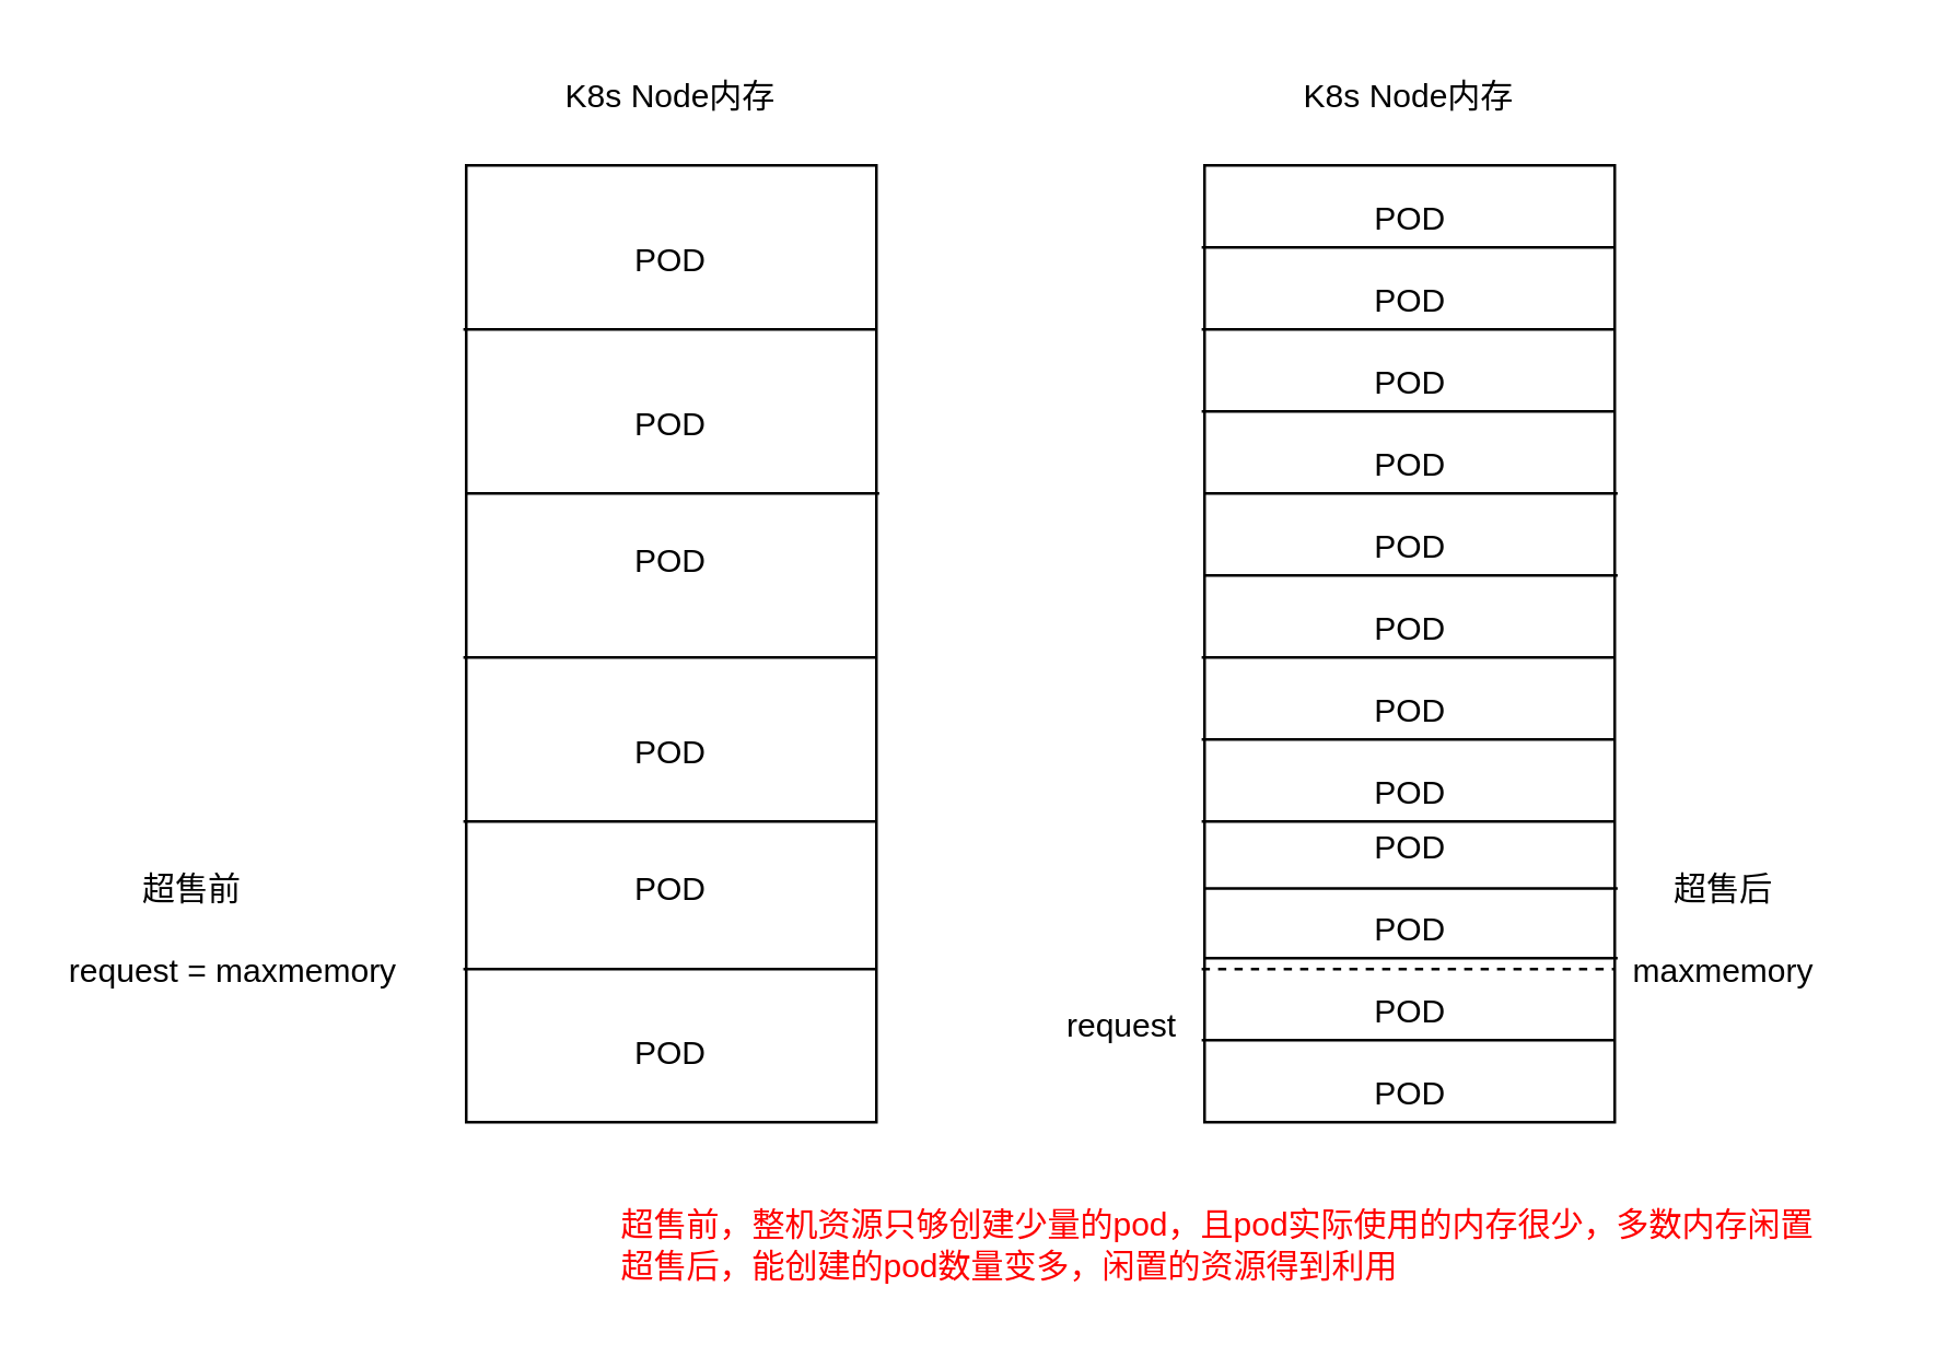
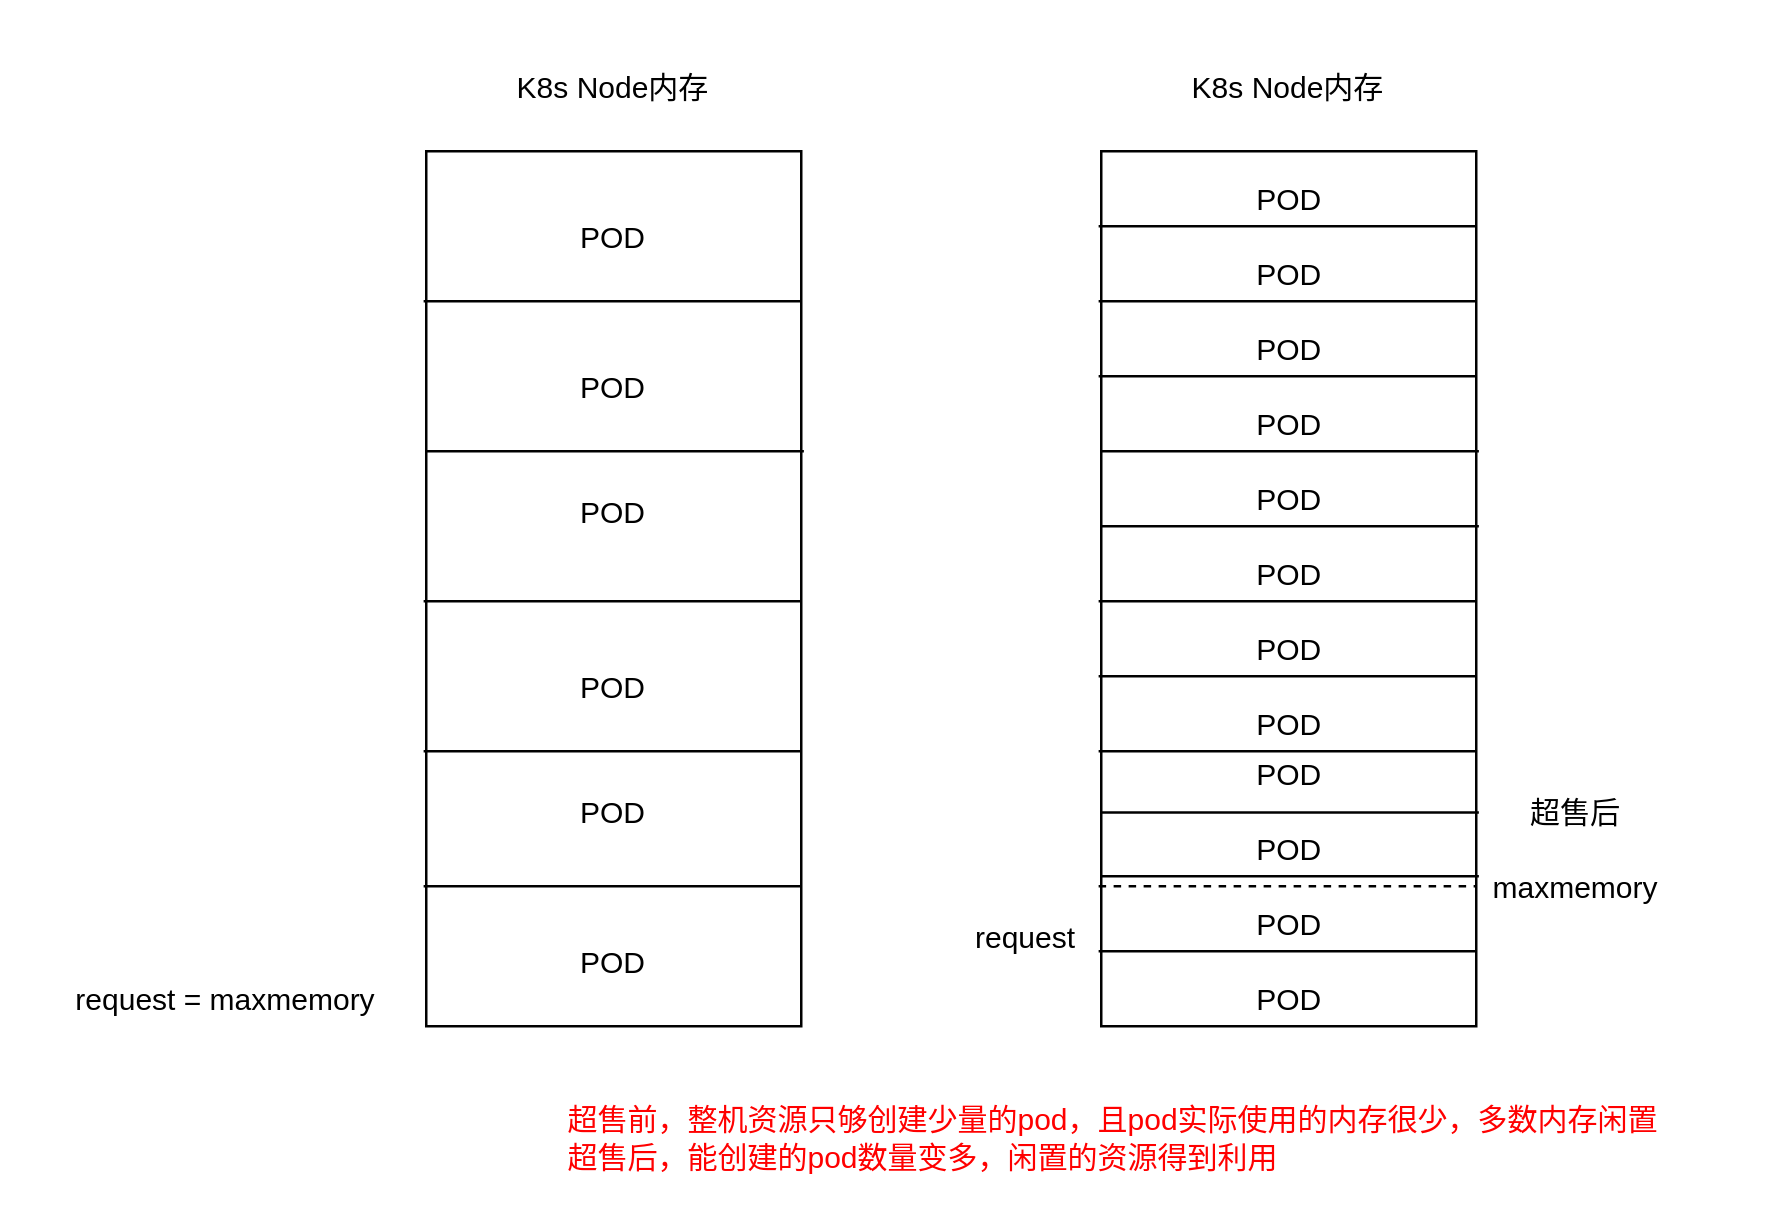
- <mxCell id="44" value="超售前" style="text;html=1;strokeColor=none;fillColor=none;align=center;verticalAlign=middle;whiteSpace=wrap;rounded=0;" vertex="1" parent="1"><mxGeometry x="40" y="310" width="60" height="30" as="geometry" /></mxCell>
- <mxCell id="8" value="request = maxmemory" style="text;html=1;strokeColor=none;fillColor=none;align=center;verticalAlign=middle;whiteSpace=wrap;rounded=0;" vertex="1" parent="1"><mxGeometry x="20" y="340" width="130" height="30" as="geometry" /></mxCell>
+ <mxCell id="8" value="request = maxmemory" style="text;html=1;strokeColor=none;fillColor=none;align=center;verticalAlign=middle;whiteSpace=wrap;rounded=0;" vertex="1" parent="1"><mxGeometry x="25" y="385" width="130" height="30" as="geometry" /></mxCell>
